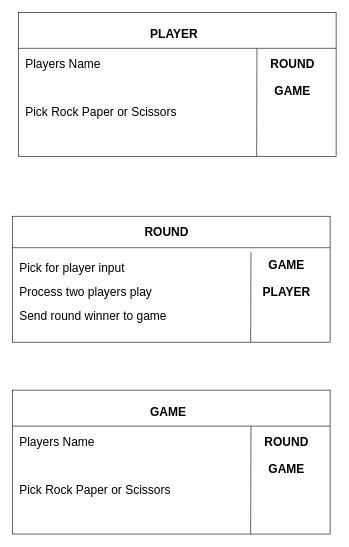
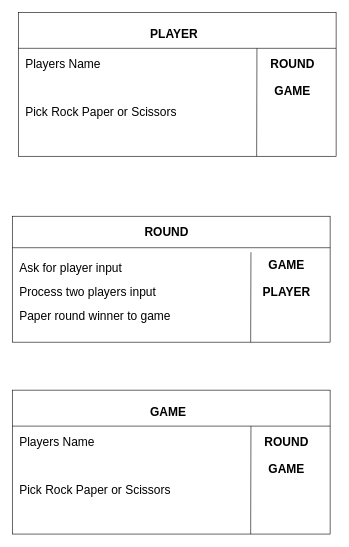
- <mxCell id="13" value="Pick for player input" style="text;html=1;strokeColor=none;fillColor=none;align=left;verticalAlign=middle;whiteSpace=wrap;rounded=0;fontSize=20;" vertex="1" parent="1"><mxGeometry x="30" y="430" width="360" height="30" as="geometry" /></mxCell>
+ <mxCell id="13" value="Ask for player input" style="text;html=1;strokeColor=none;fillColor=none;align=left;verticalAlign=middle;whiteSpace=wrap;rounded=0;fontSize=20;" vertex="1" parent="1"><mxGeometry x="30" y="430" width="360" height="30" as="geometry" /></mxCell>
- <mxCell id="12" value="Process two players play" style="text;html=1;strokeColor=none;fillColor=none;align=left;verticalAlign=middle;whiteSpace=wrap;rounded=0;fontSize=20;" vertex="1" parent="1"><mxGeometry x="30" y="470" width="360" height="30" as="geometry" /></mxCell>
+ <mxCell id="12" value="Process two players input" style="text;html=1;strokeColor=none;fillColor=none;align=left;verticalAlign=middle;whiteSpace=wrap;rounded=0;fontSize=20;" vertex="1" parent="1"><mxGeometry x="30" y="470" width="360" height="30" as="geometry" /></mxCell>
- <mxCell id="14" value="Send round winner to game" style="text;html=1;strokeColor=none;fillColor=none;align=left;verticalAlign=middle;whiteSpace=wrap;rounded=0;fontSize=20;" vertex="1" parent="1"><mxGeometry x="30" y="510" width="360" height="30" as="geometry" /></mxCell>
+ <mxCell id="14" value="Paper round winner to game" style="text;html=1;strokeColor=none;fillColor=none;align=left;verticalAlign=middle;whiteSpace=wrap;rounded=0;fontSize=20;" vertex="1" parent="1"><mxGeometry x="30" y="510" width="360" height="30" as="geometry" /></mxCell>
